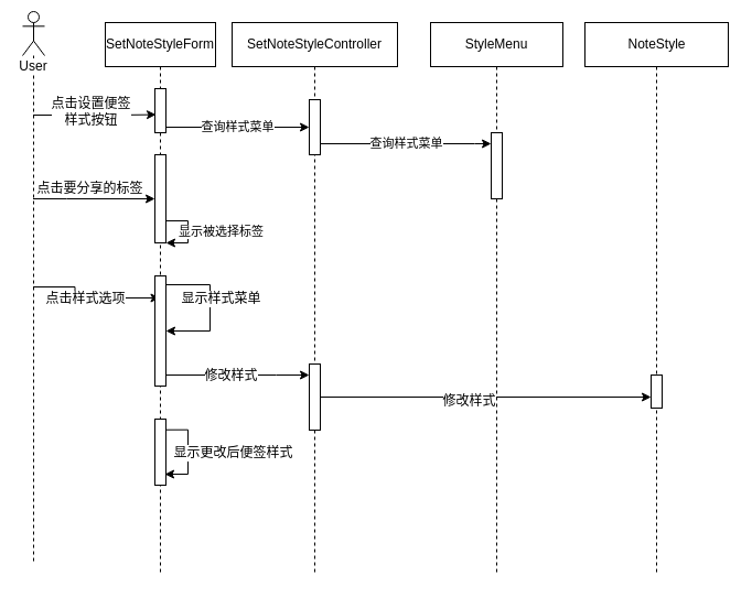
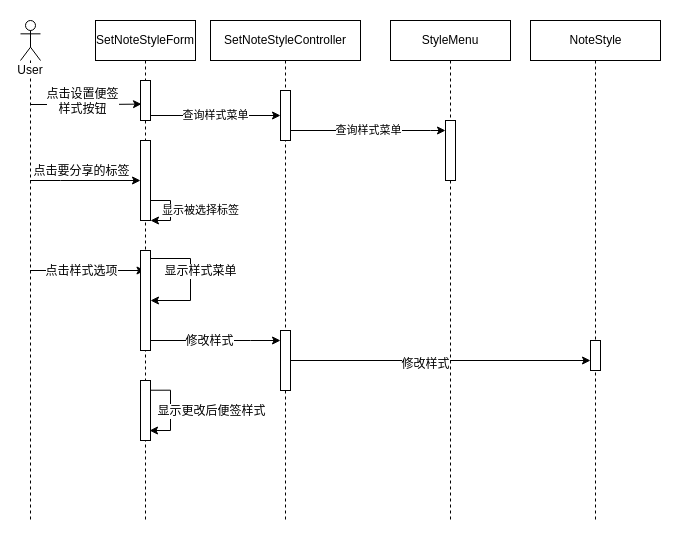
- <mxCell id="8" value="User" style="shape=umlLifeline;participant=umlActor;perimeter=lifelinePerimeter;whiteSpace=wrap;html=1;container=1;collapsible=0;recursiveResize=0;verticalAlign=top;spacingTop=36;labelBackgroundColor=#ffffff;outlineConnect=0;size=40;" parent="1" vertex="1"><mxGeometry x="20" y="10" width="20" height="500" as="geometry" /></mxCell>
+ <mxCell id="8" value="User" style="shape=umlLifeline;participant=umlActor;perimeter=lifelinePerimeter;whiteSpace=wrap;html=1;container=1;collapsible=0;recursiveResize=0;verticalAlign=top;spacingTop=36;labelBackgroundColor=#ffffff;outlineConnect=0;size=40;" parent="1" vertex="1"><mxGeometry x="20" y="20" width="20" height="500" as="geometry" /></mxCell>
